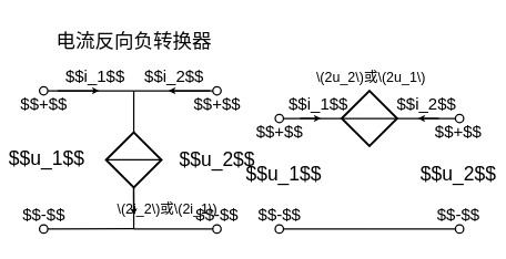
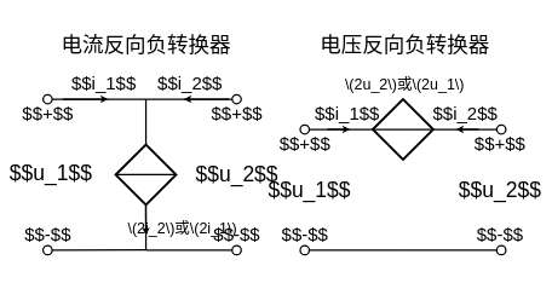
+ <mxCell id="40" value="&lt;font face=&quot;Microsoft Yahei&quot; style=&quot;font-size: 14px&quot;&gt;电压反向负转换器&lt;/font&gt;" style="text;html=1;resizable=0;autosize=1;align=center;verticalAlign=middle;points=[];fillColor=none;strokeColor=none;rounded=0;fontFamily=simsun;fontSize=10;" vertex="1" parent="1"><mxGeometry x="204" y="20" width="125" height="20" as="geometry" /></mxCell>
